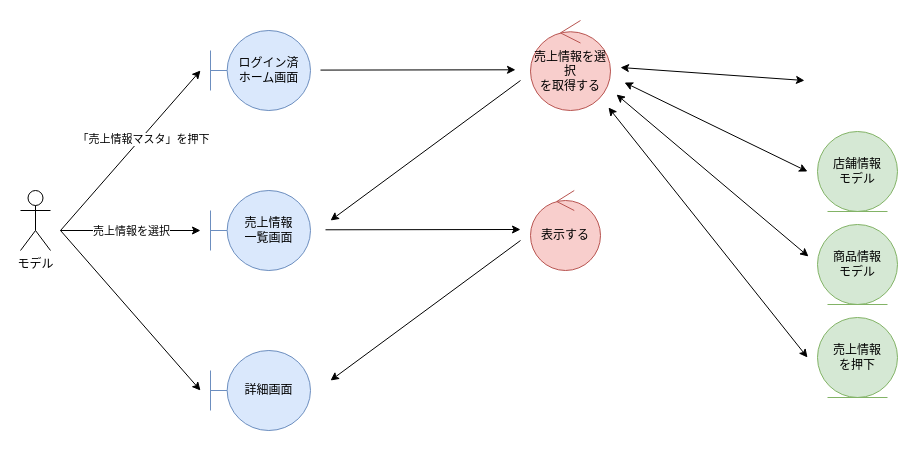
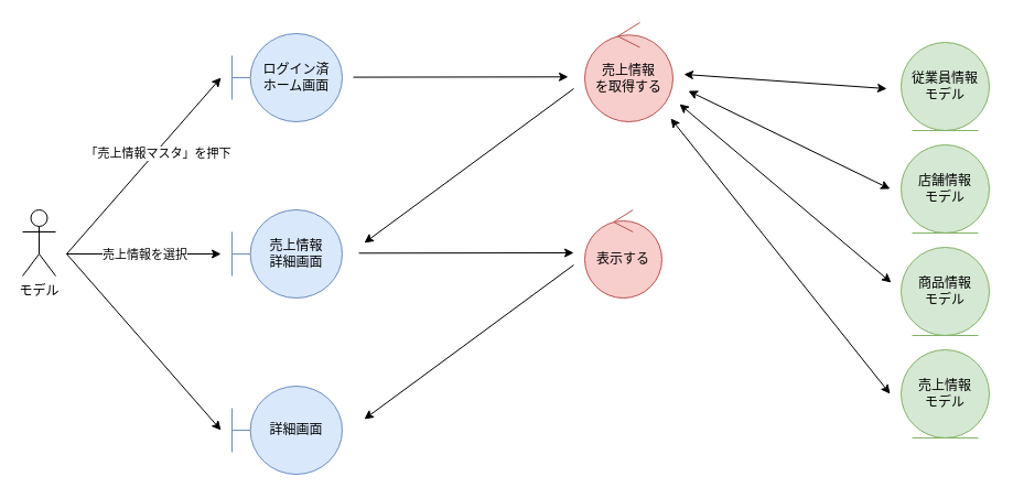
- <mxCell id="5" value="売上情報を選択&lt;br&gt;を取得する" style="ellipse;shape=umlControl;whiteSpace=wrap;html=1;fillColor=#f8cecc;strokeColor=#b85450;" parent="1" vertex="1"><mxGeometry x="530" y="20" width="80" height="90" as="geometry" /></mxCell>
+ <mxCell id="5" value="売上情報&lt;br&gt;を取得する" style="ellipse;shape=umlControl;whiteSpace=wrap;html=1;fillColor=#f8cecc;strokeColor=#b85450;" parent="1" vertex="1"><mxGeometry x="530" y="20" width="80" height="90" as="geometry" /></mxCell>
+ <mxCell id="21" value="従業員情報&lt;br&gt;モデル" style="ellipse;shape=umlEntity;whiteSpace=wrap;html=1;fillColor=#d5e8d4;strokeColor=#82b366;" vertex="1" parent="1"><mxGeometry x="817" y="38" width="80" height="80" as="geometry" /></mxCell>
- <mxCell id="4" value="売上情報&lt;br&gt;一覧画面" style="shape=umlBoundary;whiteSpace=wrap;html=1;fillColor=#dae8fc;strokeColor=#6c8ebf;" parent="1" vertex="1"><mxGeometry x="210" y="190" width="100" height="80" as="geometry" /></mxCell>
+ <mxCell id="4" value="売上情報&lt;br&gt;詳細画面" style="shape=umlBoundary;whiteSpace=wrap;html=1;fillColor=#dae8fc;strokeColor=#6c8ebf;" parent="1" vertex="1"><mxGeometry x="210" y="190" width="100" height="80" as="geometry" /></mxCell>
- <mxCell id="6" value="売上情報&lt;br&gt;を押下" style="ellipse;shape=umlEntity;whiteSpace=wrap;html=1;fillColor=#d5e8d4;strokeColor=#82b366;" parent="1" vertex="1"><mxGeometry x="817" y="317" width="80" height="80" as="geometry" /></mxCell>
+ <mxCell id="6" value="売上情報&lt;br&gt;モデル" style="ellipse;shape=umlEntity;whiteSpace=wrap;html=1;fillColor=#d5e8d4;strokeColor=#82b366;" parent="1" vertex="1"><mxGeometry x="817" y="317" width="80" height="80" as="geometry" /></mxCell>
